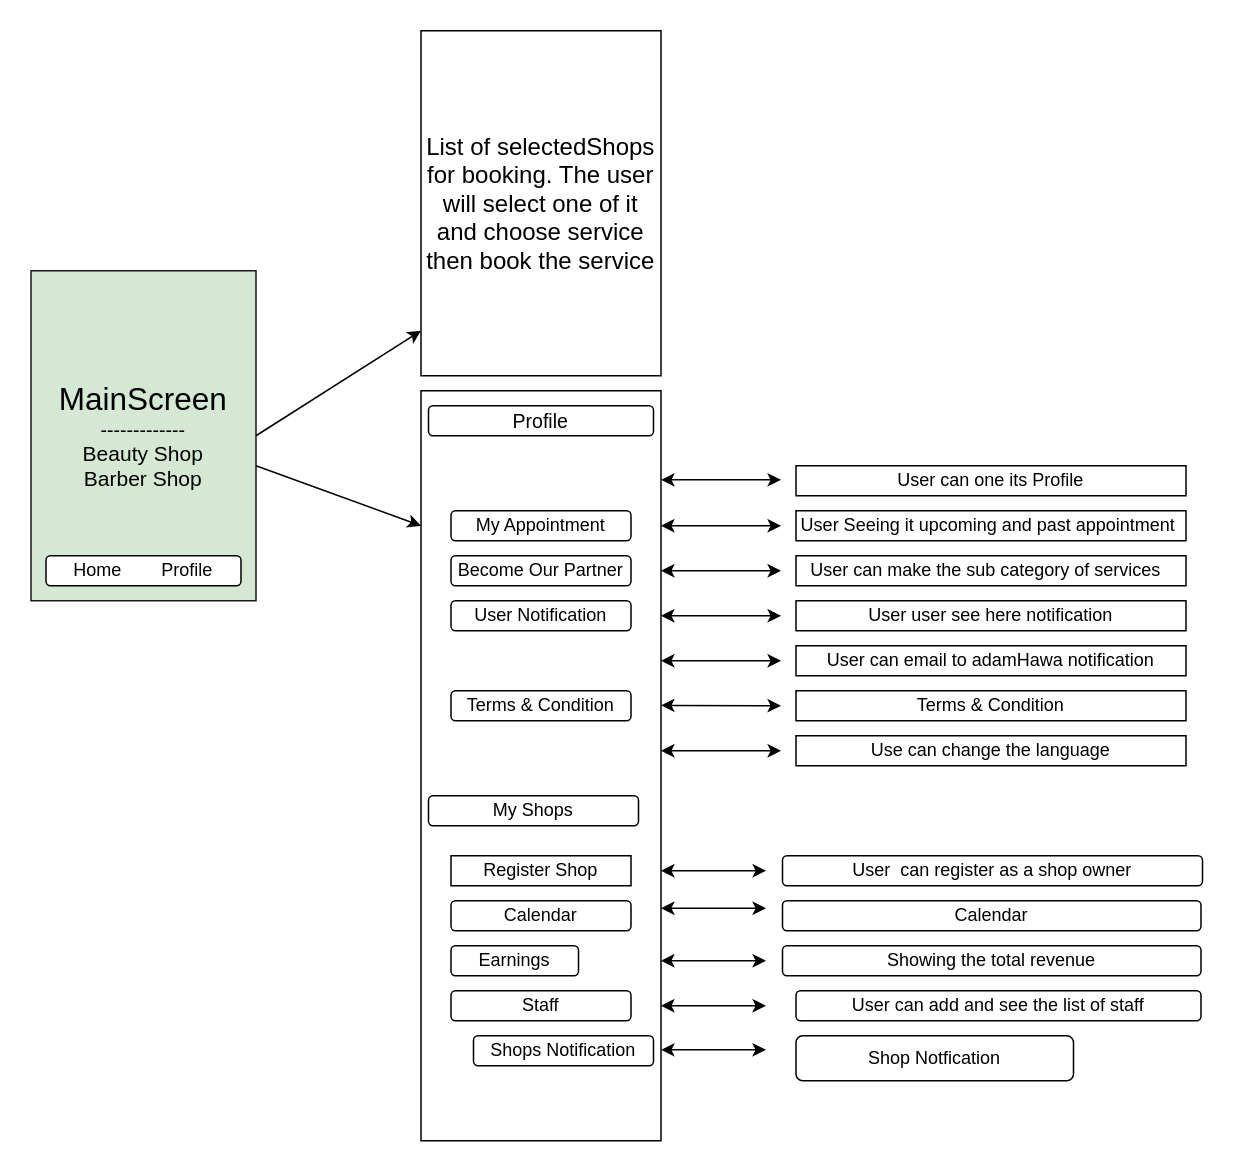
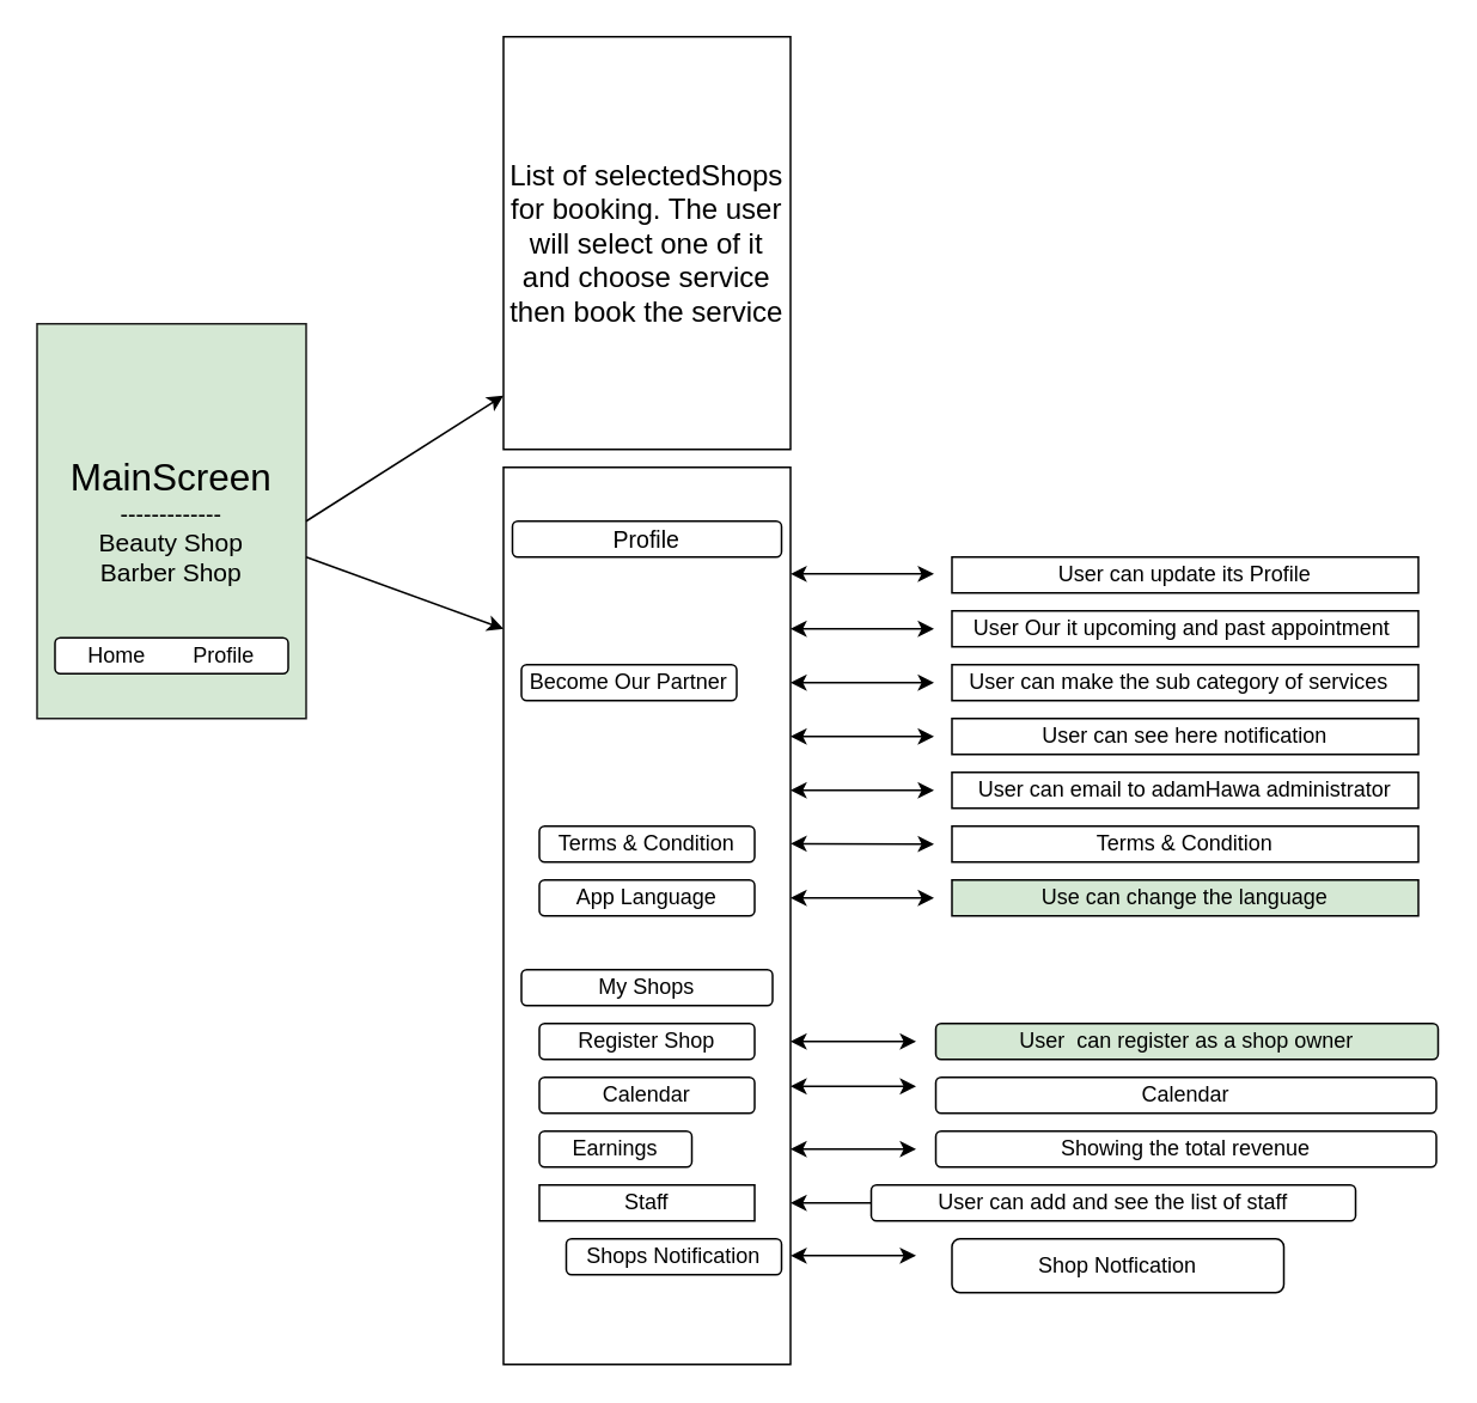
- <mxCell id="8" value="&lt;font style=&quot;font-size: 13px;&quot;&gt;Profile&lt;/font&gt;" style="rounded=1;whiteSpace=wrap;html=1;" vertex="1" parent="1"><mxGeometry x="285" y="270" width="150" height="20" as="geometry" /></mxCell>
+ <mxCell id="8" value="&lt;font style=&quot;font-size: 13px;&quot;&gt;Profile&lt;/font&gt;" style="rounded=1;whiteSpace=wrap;html=1;" vertex="1" parent="1"><mxGeometry x="285" y="290" width="150" height="20" as="geometry" /></mxCell>
- <mxCell id="16" value="User can one its Profile" style="rounded=0;whiteSpace=wrap;html=1;" vertex="1" parent="1"><mxGeometry x="530" y="310" width="260" height="20" as="geometry" /></mxCell>
+ <mxCell id="16" value="User can update its Profile" style="rounded=0;whiteSpace=wrap;html=1;" vertex="1" parent="1"><mxGeometry x="530" y="310" width="260" height="20" as="geometry" /></mxCell>
- <mxCell id="9" value="My Appointment" style="rounded=1;whiteSpace=wrap;html=1;" vertex="1" parent="1"><mxGeometry x="300" y="340" width="120" height="20" as="geometry" /></mxCell>
- <mxCell id="17" value="User Seeing it upcoming and past appointment&amp;nbsp;" style="rounded=0;whiteSpace=wrap;html=1;" vertex="1" parent="1"><mxGeometry x="530" y="340" width="260" height="20" as="geometry" /></mxCell>
+ <mxCell id="17" value="User Our it upcoming and past appointment&amp;nbsp;" style="rounded=0;whiteSpace=wrap;html=1;" vertex="1" parent="1"><mxGeometry x="530" y="340" width="260" height="20" as="geometry" /></mxCell>
- <mxCell id="5" value="Home&amp;nbsp; &amp;nbsp; &amp;nbsp; &amp;nbsp; Profile" style="rounded=1;whiteSpace=wrap;html=1;" vertex="1" parent="1"><mxGeometry x="30" y="370" width="130" height="20" as="geometry" /></mxCell>
+ <mxCell id="5" value="Home&amp;nbsp; &amp;nbsp; &amp;nbsp; &amp;nbsp; Profile" style="rounded=1;whiteSpace=wrap;html=1;" vertex="1" parent="1"><mxGeometry x="30" y="355" width="130" height="20" as="geometry" /></mxCell>
- <mxCell id="11" value="Become Our Partner" style="rounded=1;whiteSpace=wrap;html=1;" vertex="1" parent="1"><mxGeometry x="300" y="370" width="120" height="20" as="geometry" /></mxCell>
+ <mxCell id="11" value="Become Our Partner" style="rounded=1;whiteSpace=wrap;html=1;" vertex="1" parent="1"><mxGeometry x="290" y="370" width="120" height="20" as="geometry" /></mxCell>
- <mxCell id="10" value="User Notification" style="rounded=1;whiteSpace=wrap;html=1;" vertex="1" parent="1"><mxGeometry x="300" y="400" width="120" height="20" as="geometry" /></mxCell>
- <mxCell id="21" value="User user see here notification" style="rounded=0;whiteSpace=wrap;html=1;" vertex="1" parent="1"><mxGeometry x="530" y="400" width="260" height="20" as="geometry" /></mxCell>
+ <mxCell id="21" value="User can see here notification" style="rounded=0;whiteSpace=wrap;html=1;" vertex="1" parent="1"><mxGeometry x="530" y="400" width="260" height="20" as="geometry" /></mxCell>
- <mxCell id="25" value="User can email to adamHawa notification" style="rounded=0;whiteSpace=wrap;html=1;" vertex="1" parent="1"><mxGeometry x="530" y="430" width="260" height="20" as="geometry" /></mxCell>
+ <mxCell id="25" value="User can email to adamHawa administrator" style="rounded=0;whiteSpace=wrap;html=1;" vertex="1" parent="1"><mxGeometry x="530" y="430" width="260" height="20" as="geometry" /></mxCell>
+ <mxCell id="13" value="App Language" style="rounded=1;whiteSpace=wrap;html=1;" vertex="1" parent="1"><mxGeometry x="300" y="490" width="120" height="20" as="geometry" /></mxCell>
- <mxCell id="26" value="Use can change the language" style="rounded=0;whiteSpace=wrap;html=1;" vertex="1" parent="1"><mxGeometry x="530" y="490" width="260" height="20" as="geometry" /></mxCell>
+ <mxCell id="26" value="Use can change the language" style="rounded=0;whiteSpace=wrap;html=1;fillColor=#d5e8d4;" vertex="1" parent="1"><mxGeometry x="530" y="490" width="260" height="20" as="geometry" /></mxCell>
- <mxCell id="28" value="My Shops" style="rounded=1;whiteSpace=wrap;html=1;" vertex="1" parent="1"><mxGeometry x="285" y="530" width="140" height="20" as="geometry" /></mxCell>
+ <mxCell id="28" value="My Shops" style="rounded=1;whiteSpace=wrap;html=1;" vertex="1" parent="1"><mxGeometry x="290" y="540" width="140" height="20" as="geometry" /></mxCell>
- <mxCell id="31" value="Register Shop" style="whiteSpace=wrap;html=1;rounded=0;" vertex="1" parent="1"><mxGeometry x="300" y="570" width="120" height="20" as="geometry" /></mxCell>
+ <mxCell id="31" value="Register Shop" style="rounded=1;whiteSpace=wrap;html=1;" vertex="1" parent="1"><mxGeometry x="300" y="570" width="120" height="20" as="geometry" /></mxCell>
- <mxCell id="44" value="User&amp;nbsp; can register as a shop owner" style="rounded=1;whiteSpace=wrap;html=1;" vertex="1" parent="1"><mxGeometry x="521" y="570" width="280" height="20" as="geometry" /></mxCell>
+ <mxCell id="44" value="User&amp;nbsp; can register as a shop owner" style="rounded=1;whiteSpace=wrap;html=1;fillColor=#d5e8d4;" vertex="1" parent="1"><mxGeometry x="521" y="570" width="280" height="20" as="geometry" /></mxCell>
- <mxCell id="30" value="Staff" style="rounded=1;whiteSpace=wrap;html=1;" vertex="1" parent="1"><mxGeometry x="300" y="660" width="120" height="20" as="geometry" /></mxCell>
+ <mxCell id="30" value="Staff" style="whiteSpace=wrap;html=1;rounded=0;" vertex="1" parent="1"><mxGeometry x="300" y="660" width="120" height="20" as="geometry" /></mxCell>
- <mxCell id="41" value="User can add and see the list of staff" style="rounded=1;whiteSpace=wrap;html=1;" vertex="1" parent="1"><mxGeometry x="530" y="660" width="270" height="20" as="geometry" /></mxCell>
+ <mxCell id="41" value="User can add and see the list of staff" style="rounded=1;whiteSpace=wrap;html=1;" vertex="1" parent="1"><mxGeometry x="485" y="660" width="270" height="20" as="geometry" /></mxCell>
